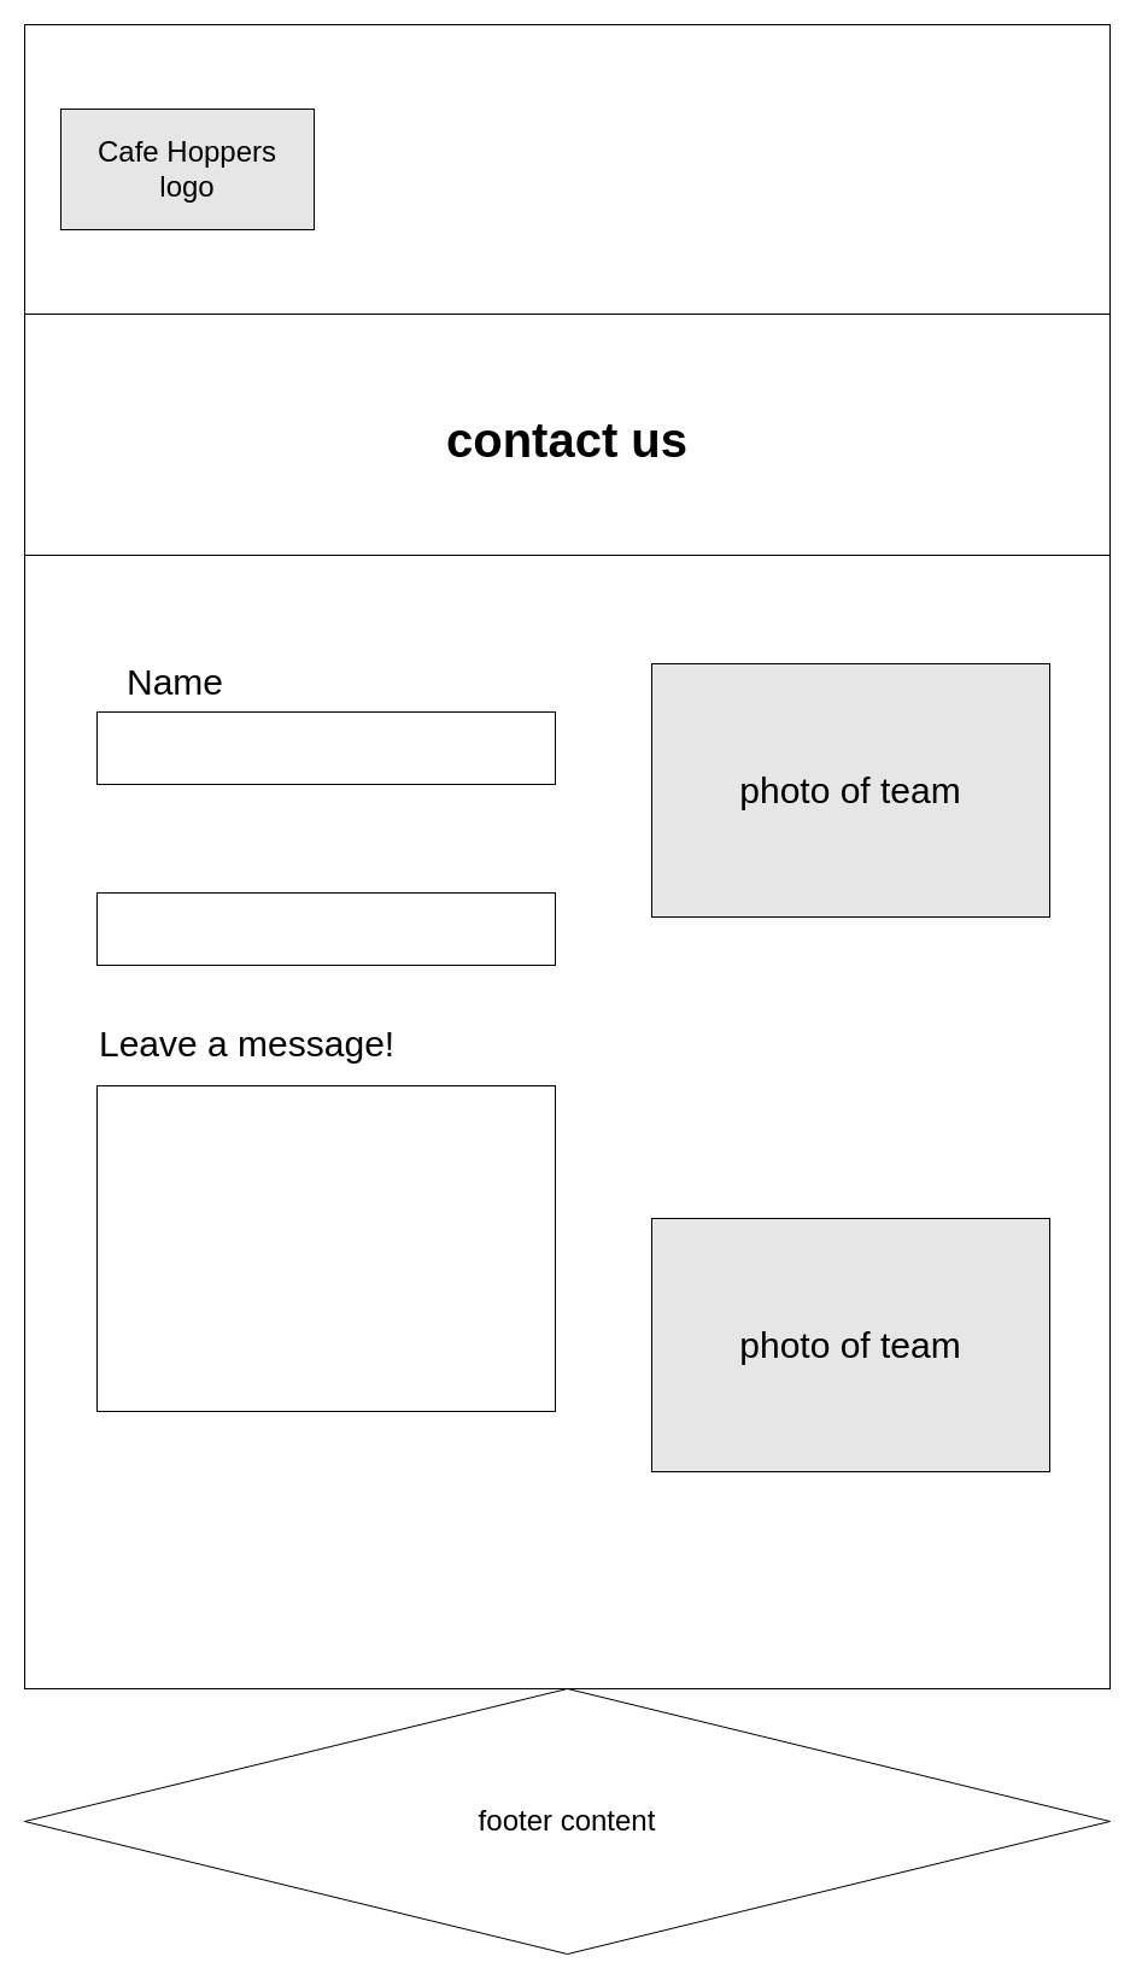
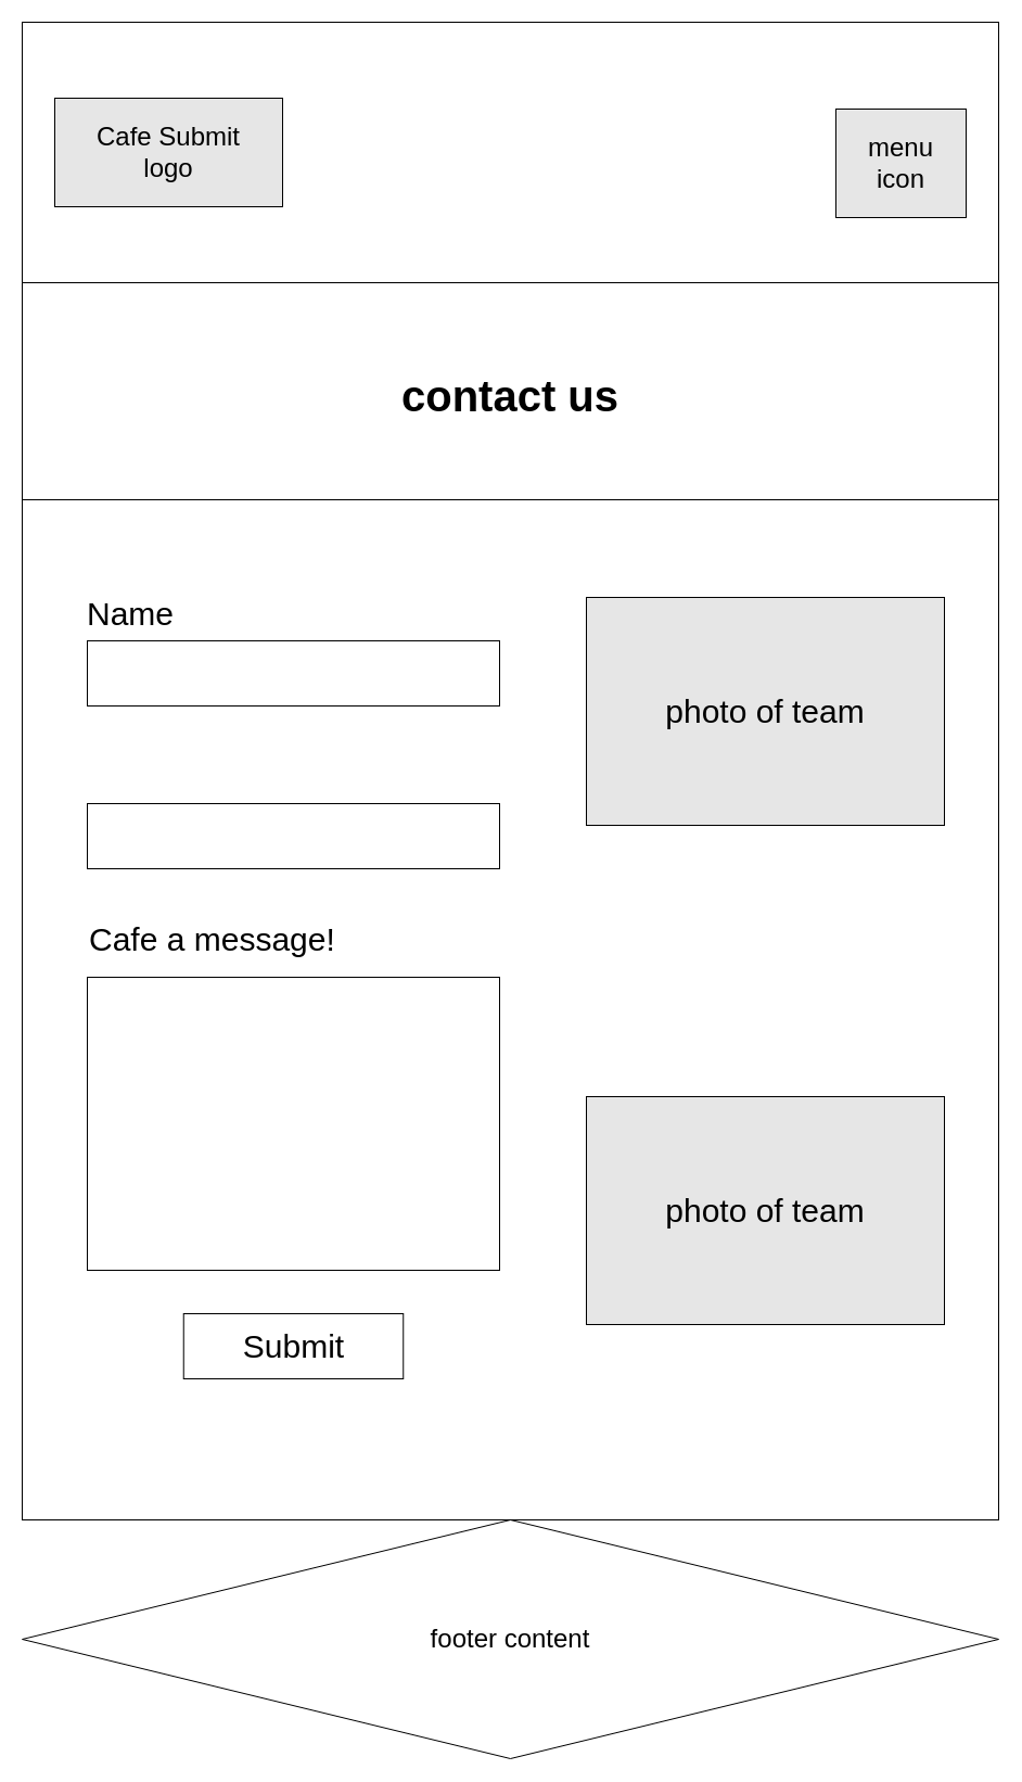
- <mxCell id="3" value="&lt;font style=&quot;font-size: 24px;&quot;&gt;Cafe Hoppers&lt;br&gt;logo&lt;/font&gt;" style="rounded=0;whiteSpace=wrap;html=1;fillColor=#E6E6E6;" parent="1" vertex="1"><mxGeometry x="50" y="90" width="210" height="100" as="geometry" /></mxCell>
+ <mxCell id="3" value="&lt;font style=&quot;font-size: 24px;&quot;&gt;Cafe Submit&lt;br&gt;logo&lt;/font&gt;" style="rounded=0;whiteSpace=wrap;html=1;fillColor=#E6E6E6;" parent="1" vertex="1"><mxGeometry x="50" y="90" width="210" height="100" as="geometry" /></mxCell>
+ <mxCell id="4" value="menu&lt;br&gt;icon" style="rounded=0;whiteSpace=wrap;html=1;fontSize=24;fillColor=#E6E6E6;" parent="1" vertex="1"><mxGeometry x="770" y="100" width="120" height="100" as="geometry" /></mxCell>
- <mxCell id="10" value="&lt;font style=&quot;font-size: 30px;&quot;&gt;Name&lt;/font&gt;" style="text;html=1;strokeColor=none;fillColor=none;align=center;verticalAlign=middle;whiteSpace=wrap;rounded=0;" vertex="1" parent="6"><mxGeometry x="85" y="290" width="80" height="30" as="geometry" /></mxCell>
+ <mxCell id="10" value="&lt;font style=&quot;font-size: 30px;&quot;&gt;Name&lt;/font&gt;" style="text;html=1;strokeColor=none;fillColor=none;align=center;verticalAlign=middle;whiteSpace=wrap;rounded=0;" vertex="1" parent="6"><mxGeometry x="60" y="290" width="80" height="30" as="geometry" /></mxCell>
- <mxCell id="12" value="&lt;font style=&quot;font-size: 30px;&quot;&gt;Leave a message!&lt;/font&gt;" style="text;html=1;strokeColor=none;fillColor=none;align=left;verticalAlign=middle;whiteSpace=wrap;rounded=0;" vertex="1" parent="6"><mxGeometry x="60" y="590" width="300" height="30" as="geometry" /></mxCell>
+ <mxCell id="12" value="&lt;font style=&quot;font-size: 30px;&quot;&gt;Cafe a message!&lt;/font&gt;" style="text;html=1;strokeColor=none;fillColor=none;align=left;verticalAlign=middle;whiteSpace=wrap;rounded=0;" vertex="1" parent="6"><mxGeometry x="60" y="590" width="300" height="30" as="geometry" /></mxCell>
+ <mxCell id="14" value="Submit" style="rounded=0;whiteSpace=wrap;html=1;fontSize=30;" vertex="1" parent="6"><mxGeometry x="148.75" y="950" width="202.5" height="60" as="geometry" /></mxCell>
